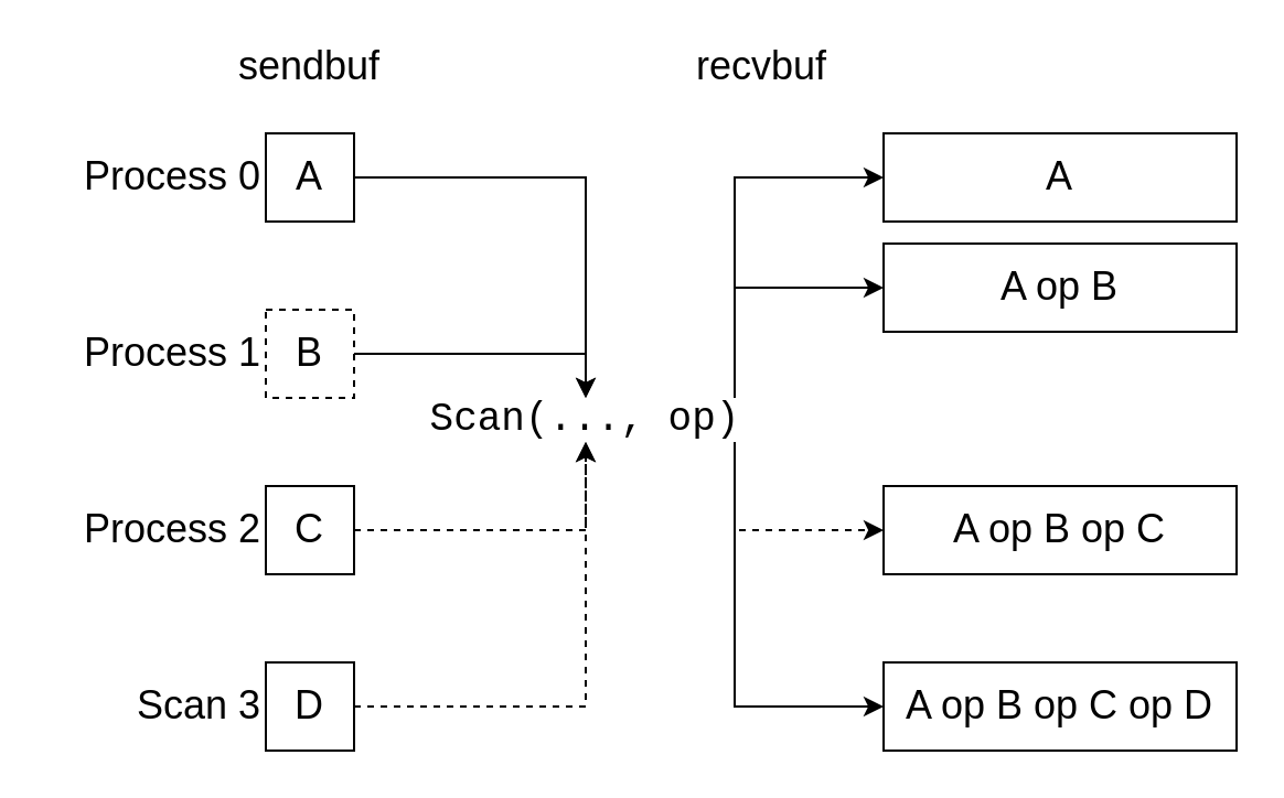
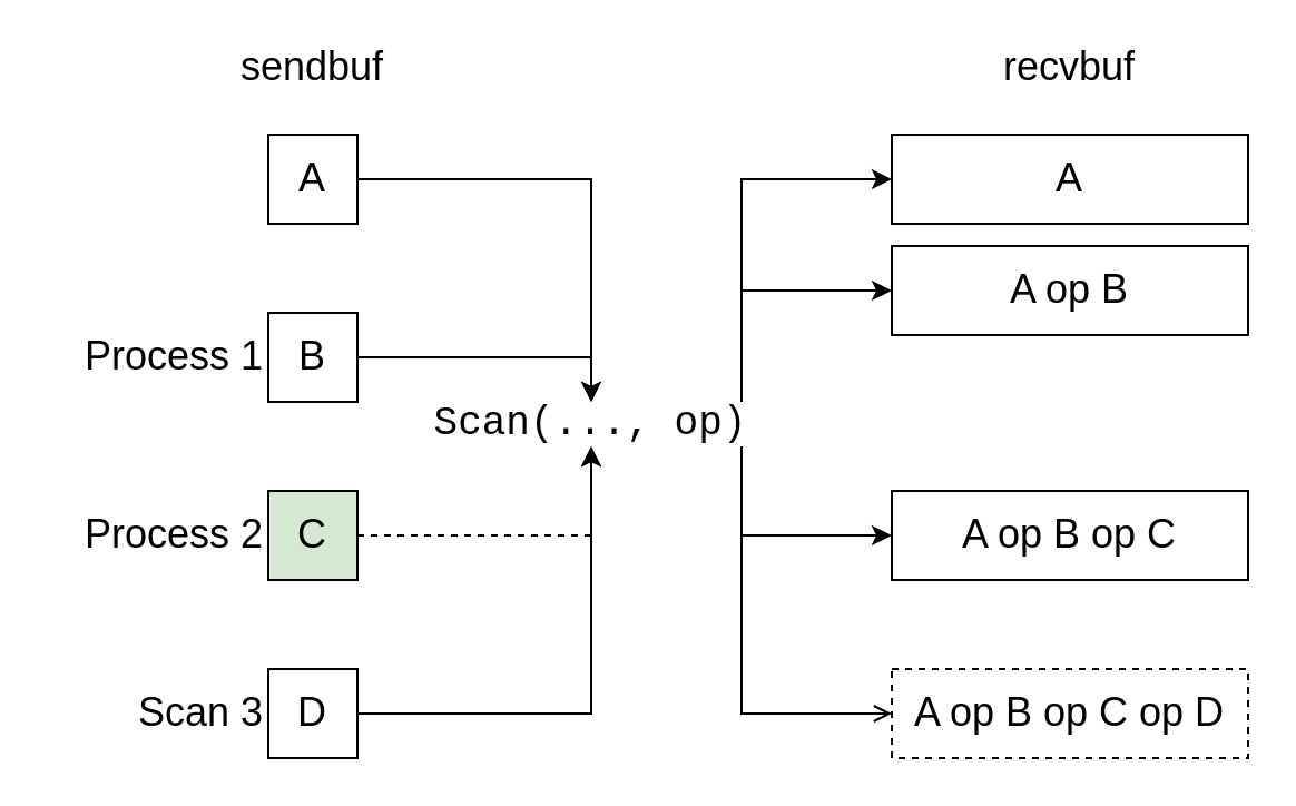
- <mxCell id="21" value="recvbuf" style="text;html=1;strokeColor=none;fillColor=none;align=center;verticalAlign=middle;whiteSpace=wrap;rounded=0;fontFamily=Helvetica;fontSize=18;" vertex="1" parent="1"><mxGeometry x="305" y="20" width="80" height="20" as="geometry" /></mxCell>
+ <mxCell id="21" value="recvbuf" style="text;html=1;strokeColor=none;fillColor=none;align=center;verticalAlign=middle;whiteSpace=wrap;rounded=0;fontFamily=Helvetica;fontSize=18;" vertex="1" parent="1"><mxGeometry x="440" y="20" width="80" height="20" as="geometry" /></mxCell>
- <mxCell id="16" value="Process 0" style="text;html=1;strokeColor=none;fillColor=none;align=right;verticalAlign=middle;whiteSpace=wrap;rounded=0;fontFamily=Helvetica;fontSize=18;" vertex="1" parent="1"><mxGeometry x="20" y="70" width="100" height="20" as="geometry" /></mxCell>
- <mxCell id="5" value="B" style="rounded=0;whiteSpace=wrap;html=1;fontSize=18;dashed=1;" vertex="1" parent="1"><mxGeometry x="120" y="140" width="40" height="40" as="geometry" /></mxCell>
+ <mxCell id="5" value="B" style="rounded=0;whiteSpace=wrap;html=1;fontSize=18;" vertex="1" parent="1"><mxGeometry x="120" y="140" width="40" height="40" as="geometry" /></mxCell>
- <mxCell id="7" value="C" style="rounded=0;whiteSpace=wrap;html=1;fontSize=18;" vertex="1" parent="1"><mxGeometry x="120" y="220" width="40" height="40" as="geometry" /></mxCell>
+ <mxCell id="7" value="C" style="rounded=0;whiteSpace=wrap;html=1;fontSize=18;fillColor=#d5e8d4;" vertex="1" parent="1"><mxGeometry x="120" y="220" width="40" height="40" as="geometry" /></mxCell>
- <mxCell id="12" style="edgeStyle=orthogonalEdgeStyle;rounded=0;orthogonalLoop=1;jettySize=auto;html=1;exitX=0.25;exitY=0;exitDx=0;exitDy=0;entryX=0;entryY=0.5;entryDx=0;entryDy=0;dashed=1;" edge="1" parent="1" source="15" target="23"><mxGeometry relative="1" as="geometry" /></mxCell>
+ <mxCell id="12" style="edgeStyle=orthogonalEdgeStyle;rounded=0;orthogonalLoop=1;jettySize=auto;html=1;exitX=0.25;exitY=0;exitDx=0;exitDy=0;entryX=0;entryY=0.5;entryDx=0;entryDy=0;" edge="1" parent="1" source="15" target="23"><mxGeometry relative="1" as="geometry" /></mxCell>
- <mxCell id="8" style="edgeStyle=orthogonalEdgeStyle;rounded=0;orthogonalLoop=1;jettySize=auto;html=1;exitX=1;exitY=0.5;exitDx=0;exitDy=0;fontFamily=Helvetica;fontSize=18;dashed=1;" edge="1" parent="1" source="9" target="15"><mxGeometry relative="1" as="geometry" /></mxCell>
+ <mxCell id="8" style="edgeStyle=orthogonalEdgeStyle;rounded=0;orthogonalLoop=1;jettySize=auto;html=1;exitX=1;exitY=0.5;exitDx=0;exitDy=0;fontFamily=Helvetica;fontSize=18;" edge="1" parent="1" source="9" target="15"><mxGeometry relative="1" as="geometry" /></mxCell>
- <mxCell id="11" style="edgeStyle=orthogonalEdgeStyle;rounded=0;orthogonalLoop=1;jettySize=auto;html=1;exitX=0.25;exitY=0;exitDx=0;exitDy=0;entryX=0;entryY=0.5;entryDx=0;entryDy=0;" edge="1" parent="1" source="15" target="24"><mxGeometry relative="1" as="geometry" /></mxCell>
+ <mxCell id="11" style="edgeStyle=orthogonalEdgeStyle;rounded=0;orthogonalLoop=1;jettySize=auto;html=1;exitX=0.25;exitY=0;exitDx=0;exitDy=0;entryX=0;entryY=0.5;entryDx=0;entryDy=0;endArrow=open;" edge="1" parent="1" source="15" target="24"><mxGeometry relative="1" as="geometry" /></mxCell>
- <mxCell id="24" value="A op B op C op D" style="rounded=0;whiteSpace=wrap;html=1;fontSize=18;" vertex="1" parent="1"><mxGeometry x="400" y="300" width="160" height="40" as="geometry" /></mxCell>
+ <mxCell id="24" value="A op B op C op D" style="rounded=0;whiteSpace=wrap;html=1;fontSize=18;dashed=1;" vertex="1" parent="1"><mxGeometry x="400" y="300" width="160" height="40" as="geometry" /></mxCell>
